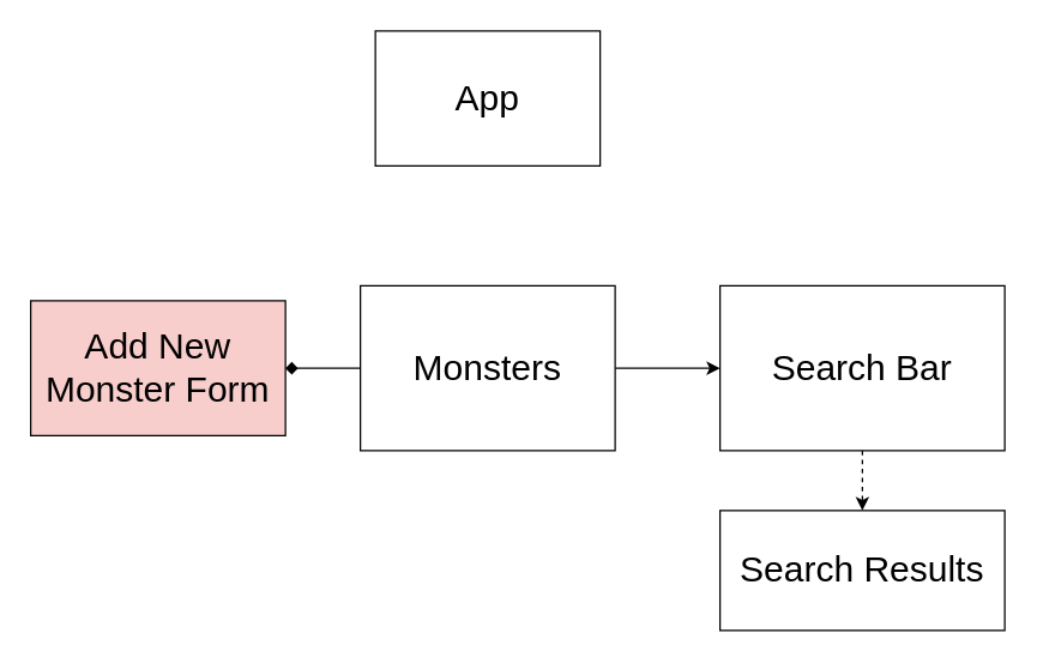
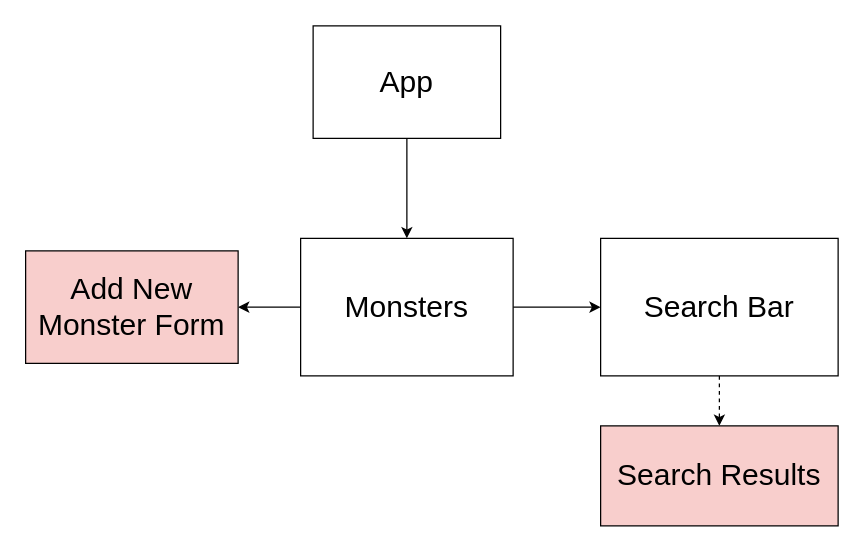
+ <mxCell id="2" style="edgeStyle=none;html=1;" edge="1" parent="1" source="3" target="6"><mxGeometry relative="1" as="geometry"><mxPoint x="325" y="220" as="targetPoint" /></mxGeometry></mxCell>
- <mxCell id="4" style="edgeStyle=none;html=1;exitX=1;exitY=0.5;exitDx=0;exitDy=0;fontSize=24;endArrow=diamond;" edge="1" parent="1" source="6" target="7"><mxGeometry relative="1" as="geometry"><mxPoint x="130" y="245" as="targetPoint" /></mxGeometry></mxCell>
+ <mxCell id="4" style="edgeStyle=none;html=1;exitX=1;exitY=0.5;exitDx=0;exitDy=0;fontSize=24;" edge="1" parent="1" source="6" target="7"><mxGeometry relative="1" as="geometry"><mxPoint x="130" y="245" as="targetPoint" /></mxGeometry></mxCell>
- <mxCell id="10" value="Search Results" style="rounded=0;whiteSpace=wrap;html=1;fontSize=24;" vertex="1" parent="1"><mxGeometry x="480" y="340" width="190" height="80" as="geometry" /></mxCell>
+ <mxCell id="10" value="Search Results" style="rounded=0;whiteSpace=wrap;html=1;fontSize=24;fillColor=#f8cecc;" vertex="1" parent="1"><mxGeometry x="480" y="340" width="190" height="80" as="geometry" /></mxCell>
